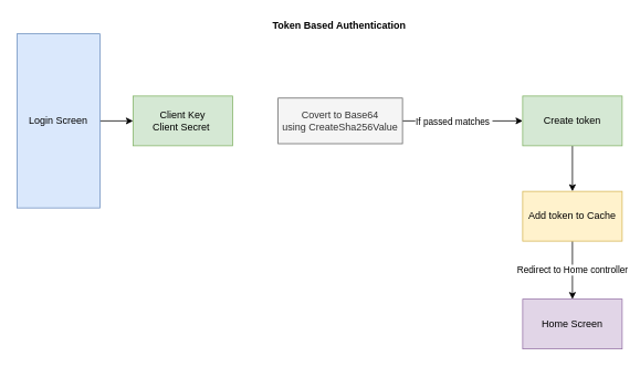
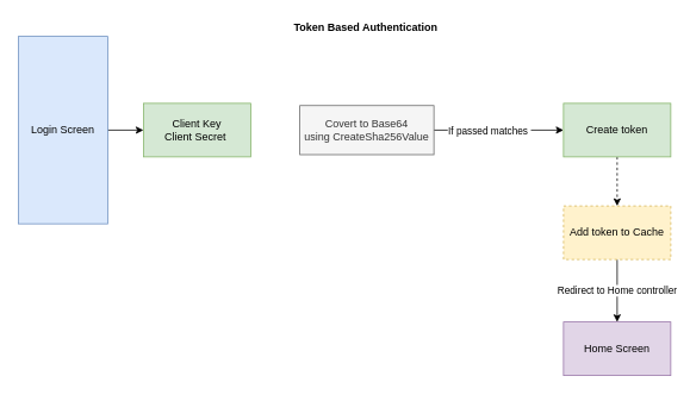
- <mxCell id="8" value="" style="edgeStyle=orthogonalEdgeStyle;rounded=0;orthogonalLoop=1;jettySize=auto;html=1;" edge="1" parent="1" source="9" target="11"><mxGeometry relative="1" as="geometry" /></mxCell>
+ <mxCell id="8" value="" style="edgeStyle=orthogonalEdgeStyle;rounded=0;orthogonalLoop=1;jettySize=auto;html=1;dashed=1;" edge="1" parent="1" source="9" target="11"><mxGeometry relative="1" as="geometry" /></mxCell>
- <mxCell id="11" value="Add token to Cache" style="rounded=0;whiteSpace=wrap;html=1;fillColor=#fff2cc;strokeColor=#d6b656;" vertex="1" parent="1"><mxGeometry x="630" y="230" width="120" height="60" as="geometry" /></mxCell>
+ <mxCell id="11" value="Add token to Cache" style="rounded=0;whiteSpace=wrap;html=1;fillColor=#fff2cc;strokeColor=#d6b656;dashed=1;" vertex="1" parent="1"><mxGeometry x="630" y="230" width="120" height="60" as="geometry" /></mxCell>
